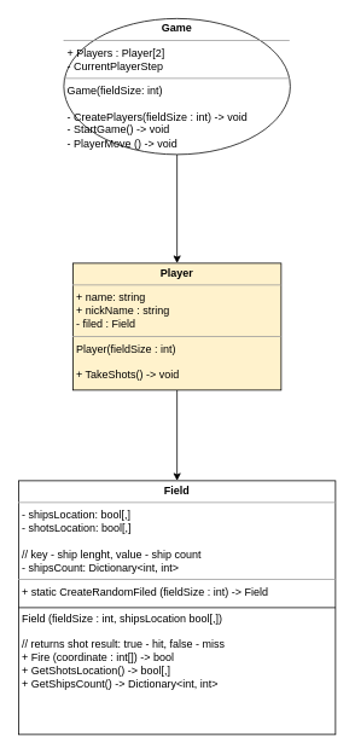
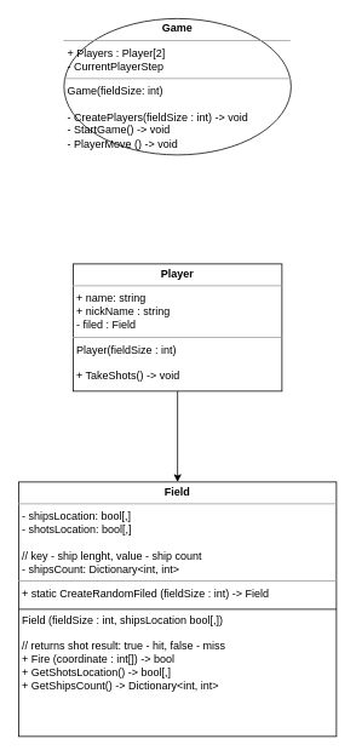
- <mxCell id="2" style="edgeStyle=orthogonalEdgeStyle;rounded=0;orthogonalLoop=1;jettySize=auto;html=1;exitX=0.5;exitY=1;exitDx=0;exitDy=0;entryX=0.5;entryY=0;entryDx=0;entryDy=0;" edge="1" parent="1" source="3" target="5"><mxGeometry relative="1" as="geometry" /></mxCell>
- <mxCell id="5" value="&lt;p style=&quot;margin:0px;margin-top:4px;text-align:center;&quot;&gt;&lt;b&gt;Player&lt;/b&gt;&lt;/p&gt;&lt;hr size=&quot;1&quot;&gt;&lt;p style=&quot;margin:0px;margin-left:4px;&quot;&gt;+ name: string&lt;/p&gt;&lt;p style=&quot;margin:0px;margin-left:4px;&quot;&gt;+ nickName : string&lt;/p&gt;&lt;p style=&quot;margin:0px;margin-left:4px;&quot;&gt;- filed : Field&lt;/p&gt;&lt;hr size=&quot;1&quot;&gt;&lt;p style=&quot;margin:0px;margin-left:4px;&quot;&gt;Player(fieldSize : int)&lt;/p&gt;&lt;p style=&quot;margin:0px;margin-left:4px;&quot;&gt;&lt;br&gt;&lt;/p&gt;&lt;p style=&quot;margin:0px;margin-left:4px;&quot;&gt;+ TakeShots() -&amp;gt; void&amp;nbsp;&lt;/p&gt;" style="verticalAlign=top;align=left;overflow=fill;fontSize=12;fontFamily=Helvetica;html=1;whiteSpace=wrap;fillColor=#fff2cc;" vertex="1" parent="1"><mxGeometry x="80" y="290" width="230" height="140" as="geometry" /></mxCell>
+ <mxCell id="5" value="&lt;p style=&quot;margin:0px;margin-top:4px;text-align:center;&quot;&gt;&lt;b&gt;Player&lt;/b&gt;&lt;/p&gt;&lt;hr size=&quot;1&quot;&gt;&lt;p style=&quot;margin:0px;margin-left:4px;&quot;&gt;+ name: string&lt;/p&gt;&lt;p style=&quot;margin:0px;margin-left:4px;&quot;&gt;+ nickName : string&lt;/p&gt;&lt;p style=&quot;margin:0px;margin-left:4px;&quot;&gt;- filed : Field&lt;/p&gt;&lt;hr size=&quot;1&quot;&gt;&lt;p style=&quot;margin:0px;margin-left:4px;&quot;&gt;Player(fieldSize : int)&lt;/p&gt;&lt;p style=&quot;margin:0px;margin-left:4px;&quot;&gt;&lt;br&gt;&lt;/p&gt;&lt;p style=&quot;margin:0px;margin-left:4px;&quot;&gt;+ TakeShots() -&amp;gt; void&amp;nbsp;&lt;/p&gt;" style="verticalAlign=top;align=left;overflow=fill;fontSize=12;fontFamily=Helvetica;html=1;whiteSpace=wrap;" vertex="1" parent="1"><mxGeometry x="80" y="290" width="230" height="140" as="geometry" /></mxCell>
